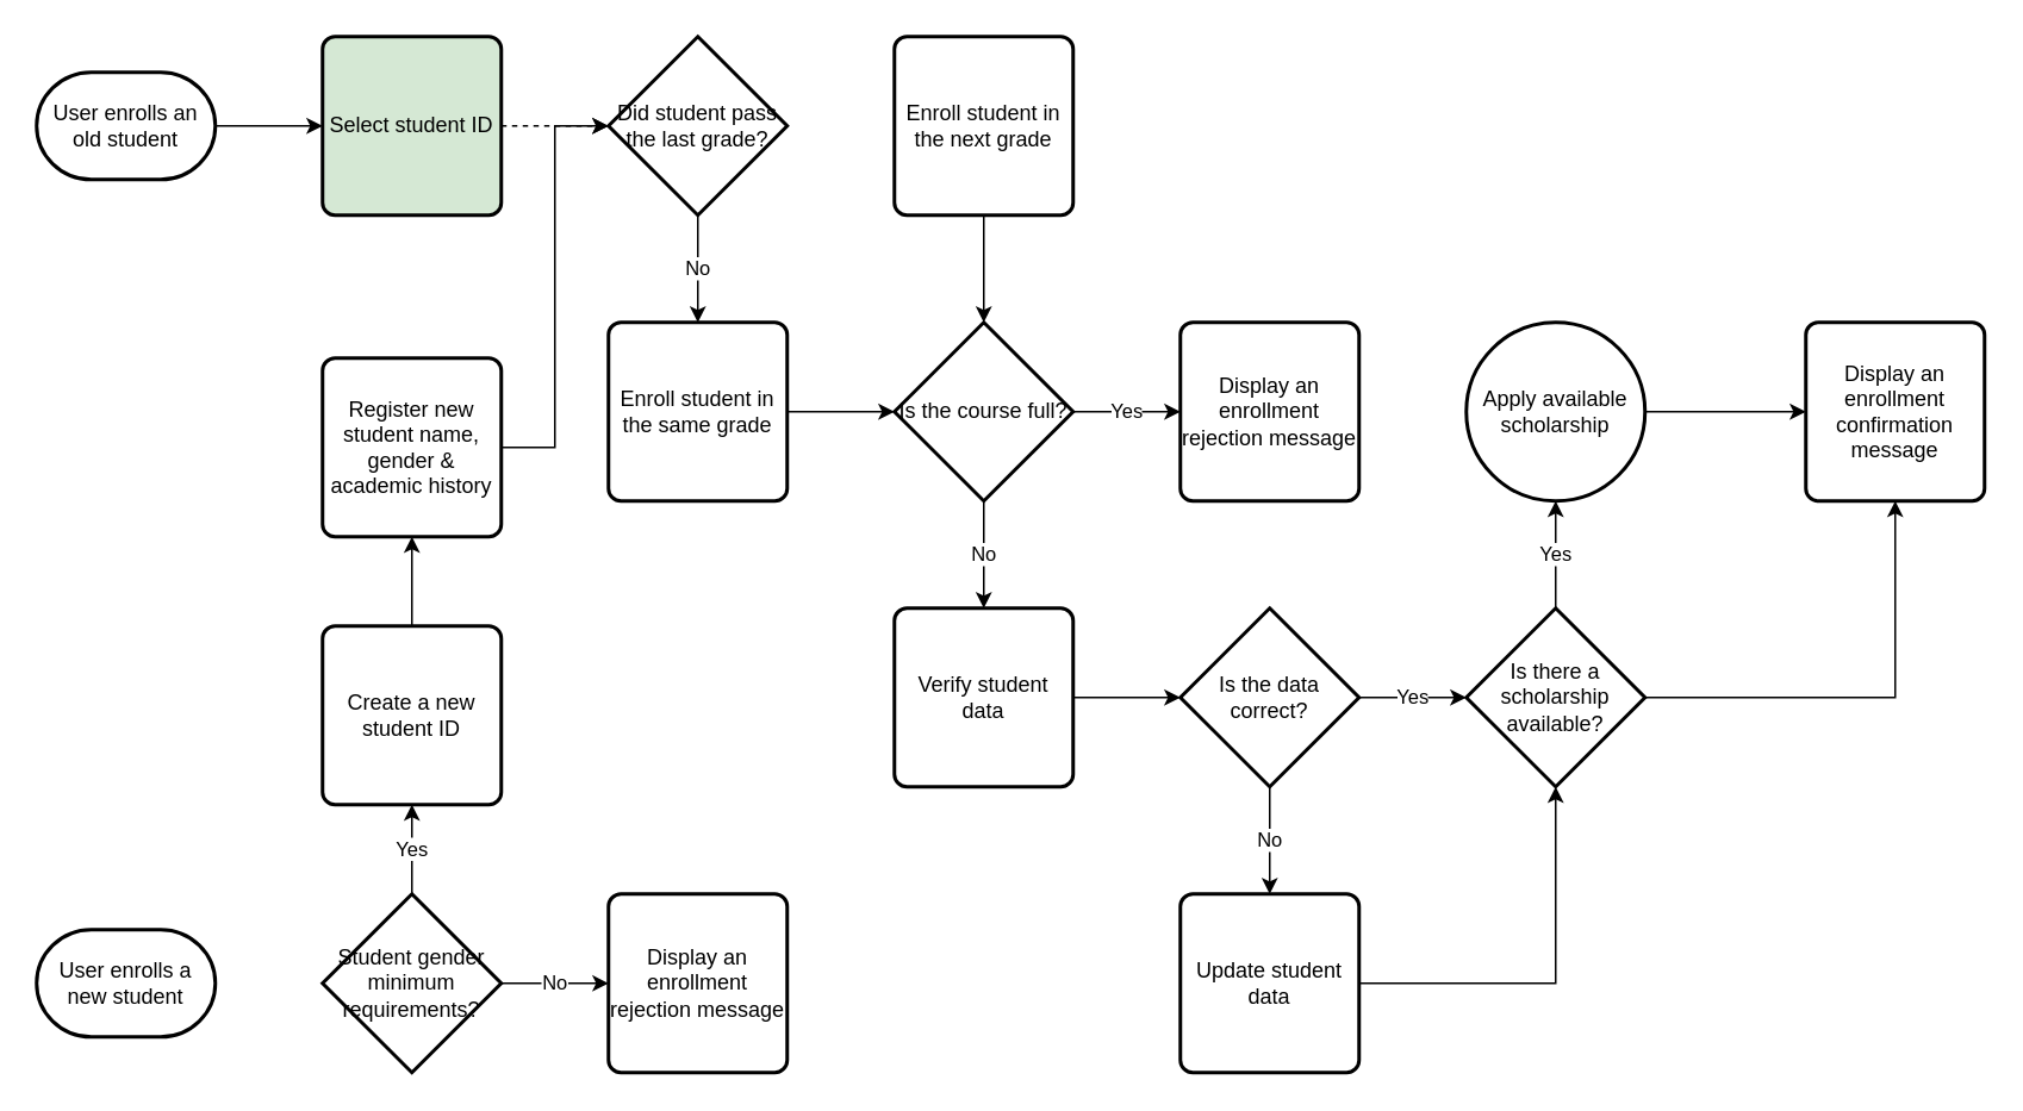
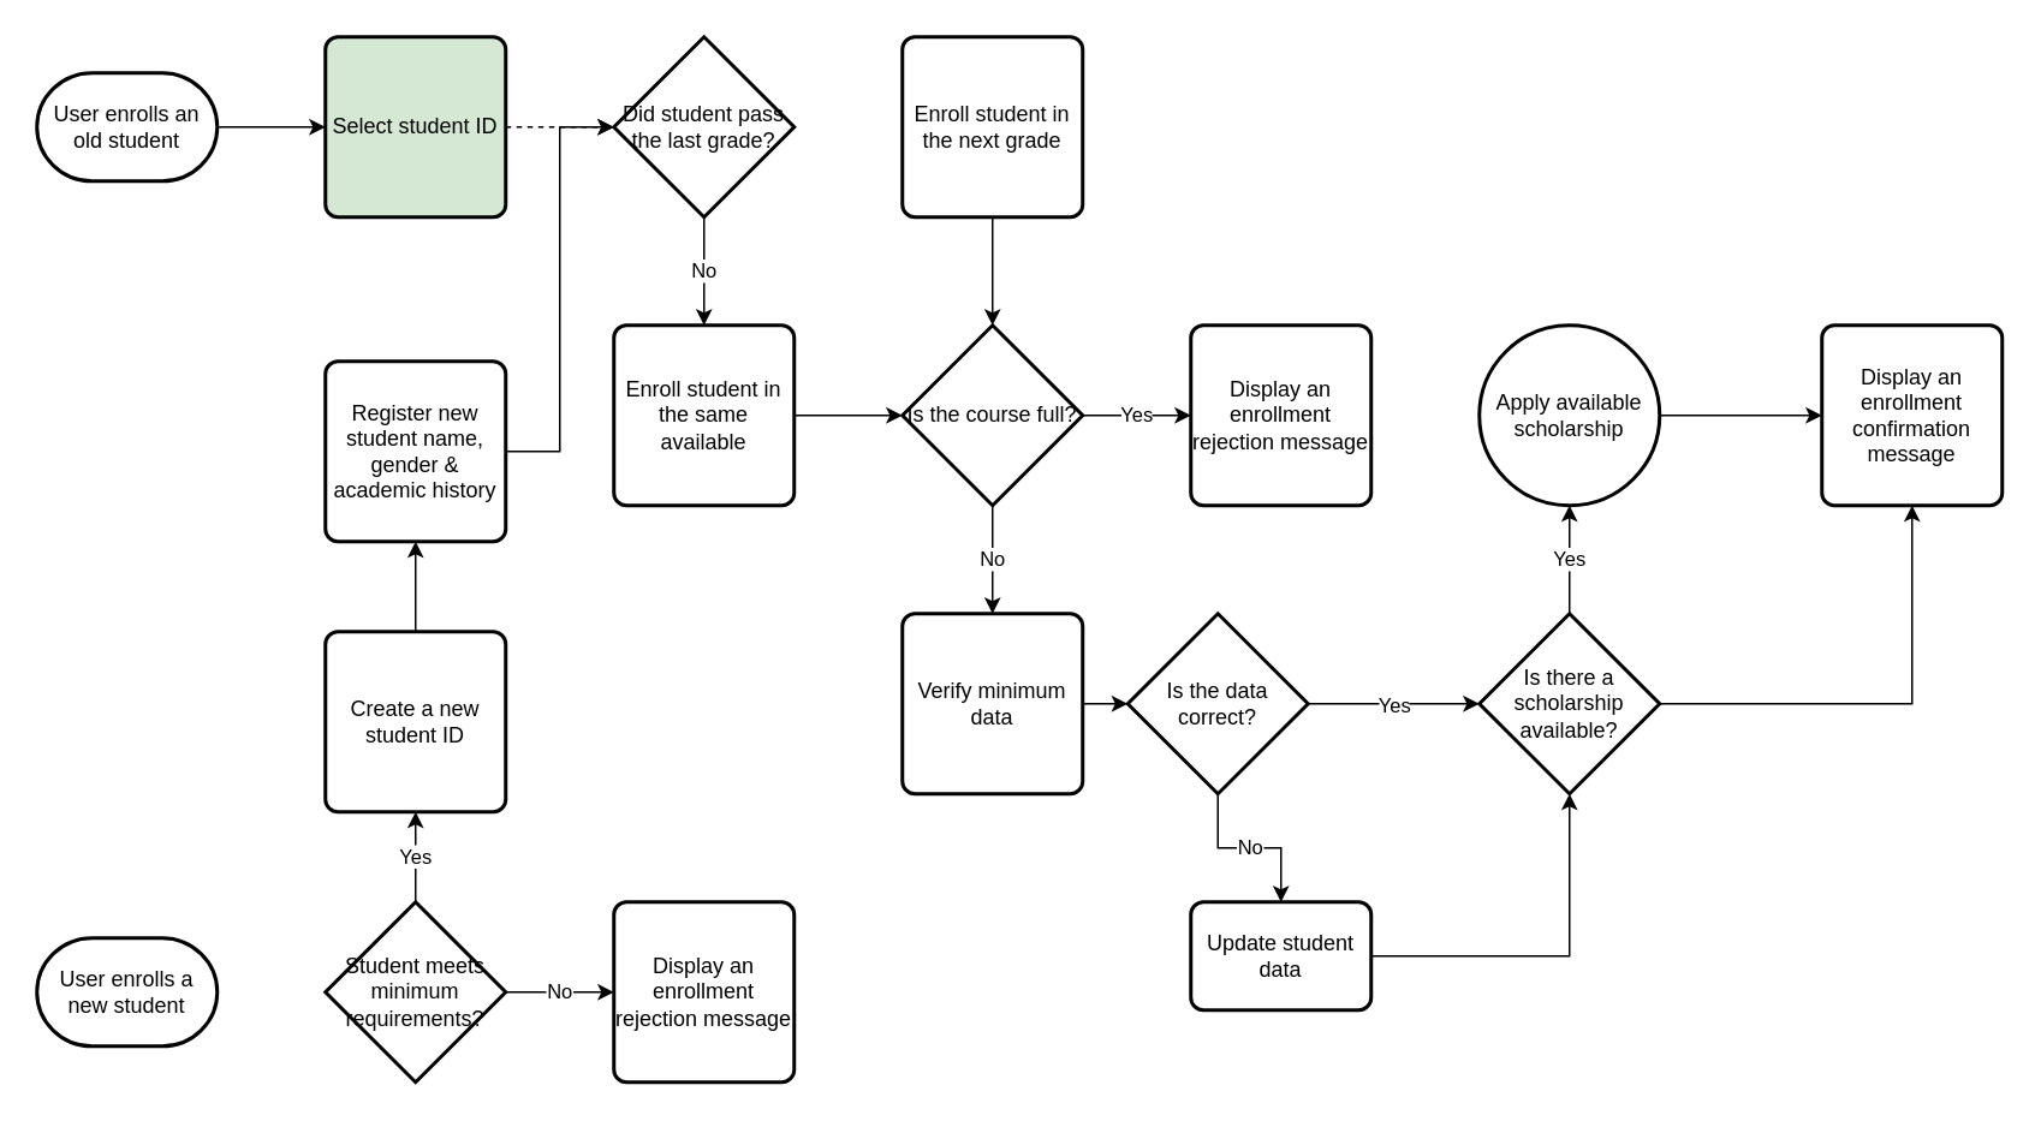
- <mxCell id="11" value="&lt;span style=&quot;&quot;&gt;Enroll student in the same grade&lt;/span&gt;" style="rounded=1;whiteSpace=wrap;html=1;absoluteArcSize=1;arcSize=14;strokeWidth=2;" parent="1" vertex="1"><mxGeometry x="340" y="180" width="100" height="100" as="geometry" /></mxCell>
+ <mxCell id="11" value="&lt;span style=&quot;&quot;&gt;Enroll student in the same available&lt;/span&gt;" style="rounded=1;whiteSpace=wrap;html=1;absoluteArcSize=1;arcSize=14;strokeWidth=2;" parent="1" vertex="1"><mxGeometry x="340" y="180" width="100" height="100" as="geometry" /></mxCell>
- <mxCell id="16" value="Verify student data" style="rounded=1;whiteSpace=wrap;html=1;absoluteArcSize=1;arcSize=14;strokeWidth=2;" parent="1" vertex="1"><mxGeometry x="500" y="340" width="100" height="100" as="geometry" /></mxCell>
+ <mxCell id="16" value="Verify minimum data" style="rounded=1;whiteSpace=wrap;html=1;absoluteArcSize=1;arcSize=14;strokeWidth=2;" parent="1" vertex="1"><mxGeometry x="500" y="340" width="100" height="100" as="geometry" /></mxCell>
- <mxCell id="20" value="Is the data correct?" style="strokeWidth=2;html=1;shape=mxgraph.flowchart.decision;whiteSpace=wrap;" parent="1" vertex="1"><mxGeometry x="660" y="340" width="100" height="100" as="geometry" /></mxCell>
+ <mxCell id="20" value="Is the data correct?" style="strokeWidth=2;html=1;shape=mxgraph.flowchart.decision;whiteSpace=wrap;" parent="1" vertex="1"><mxGeometry x="625" y="340" width="100" height="100" as="geometry" /></mxCell>
- <mxCell id="32" value="Student gender minimum requirements?" style="strokeWidth=2;html=1;shape=mxgraph.flowchart.decision;whiteSpace=wrap;" parent="1" vertex="1"><mxGeometry x="180" y="500" width="100" height="100" as="geometry" /></mxCell>
+ <mxCell id="32" value="Student meets minimum requirements?" style="strokeWidth=2;html=1;shape=mxgraph.flowchart.decision;whiteSpace=wrap;" parent="1" vertex="1"><mxGeometry x="180" y="500" width="100" height="100" as="geometry" /></mxCell>
- <mxCell id="22" value="Update student data" style="rounded=1;whiteSpace=wrap;html=1;absoluteArcSize=1;arcSize=14;strokeWidth=2;" parent="1" vertex="1"><mxGeometry x="660" y="500" width="100" height="100" as="geometry" /></mxCell>
+ <mxCell id="22" value="Update student data" style="rounded=1;whiteSpace=wrap;html=1;absoluteArcSize=1;arcSize=14;strokeWidth=2;" parent="1" vertex="1"><mxGeometry x="660" y="500" width="100" height="60" as="geometry" /></mxCell>
